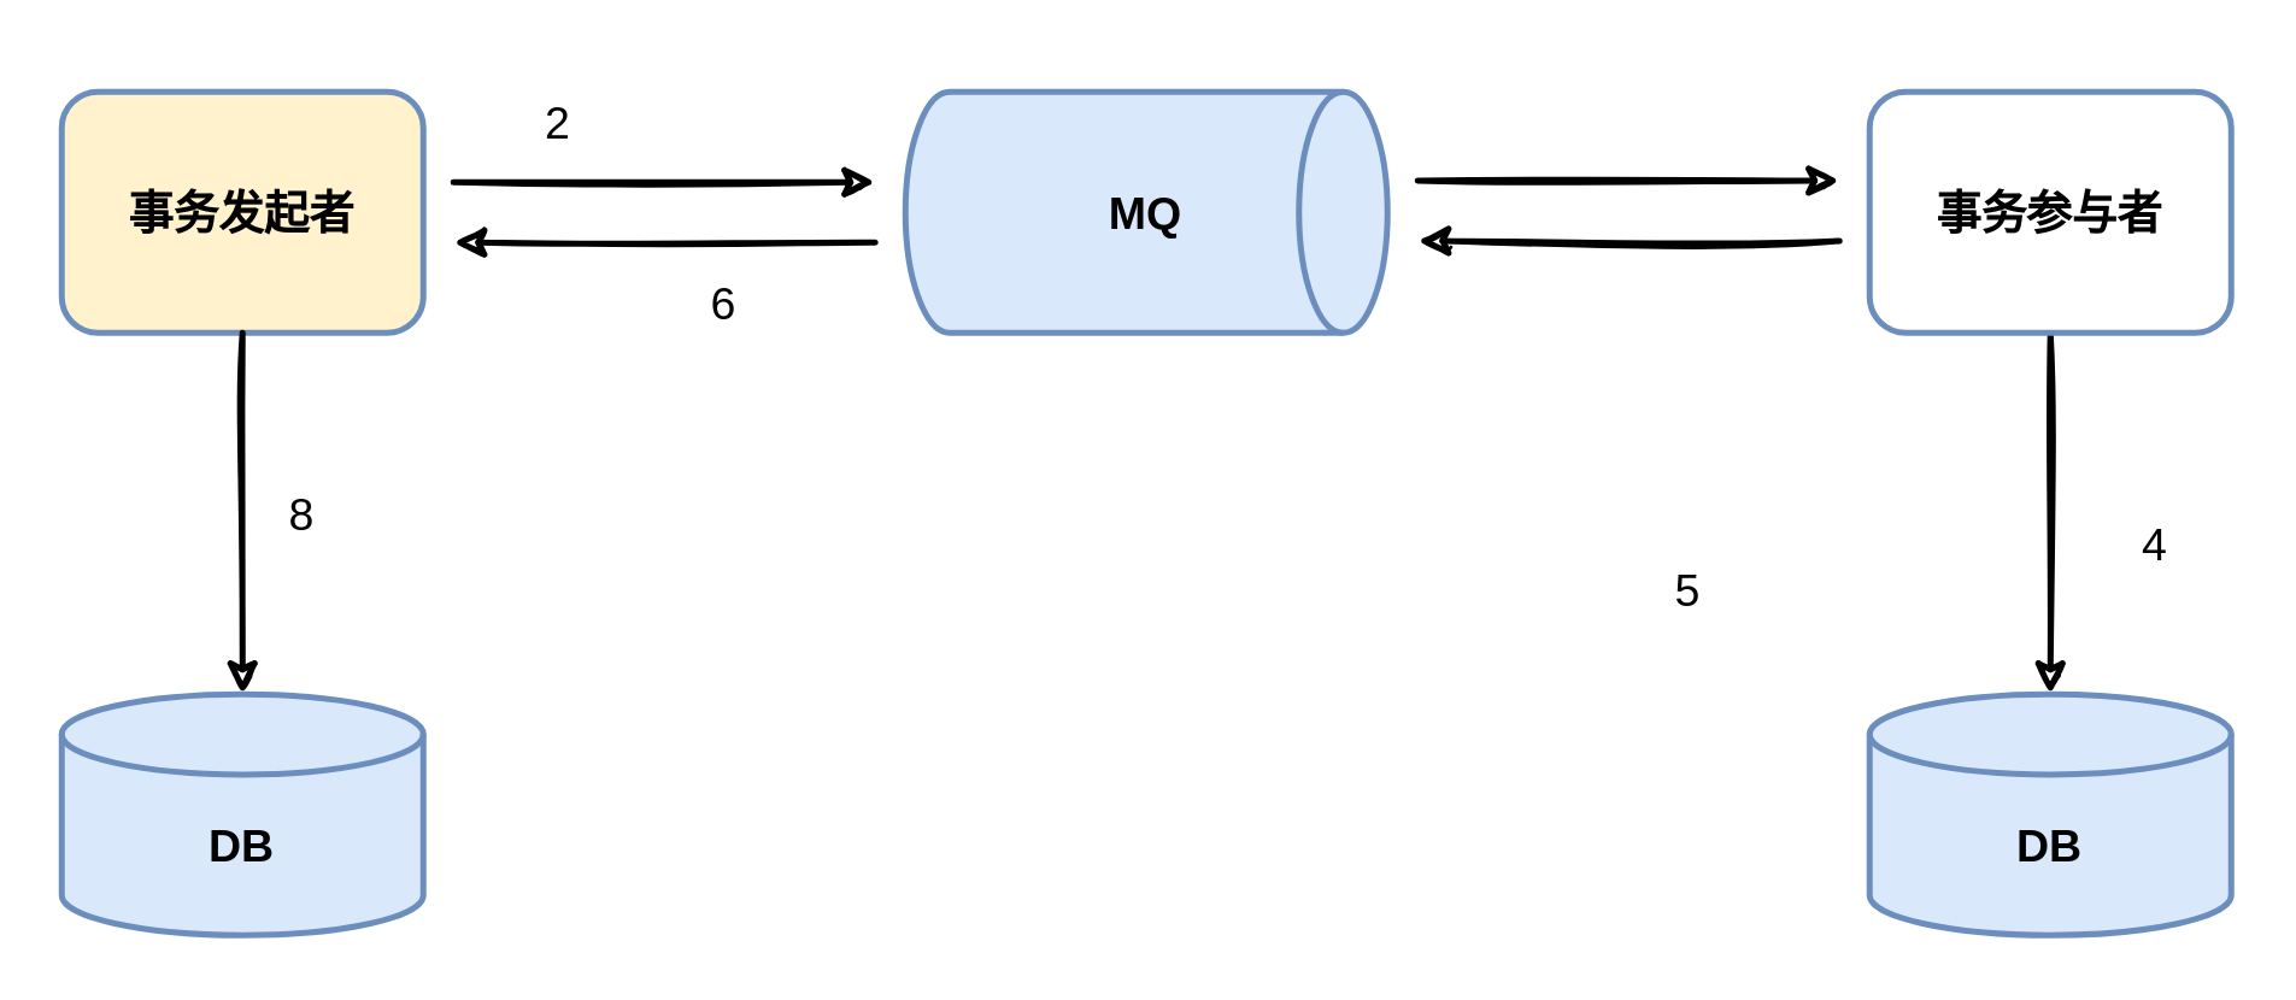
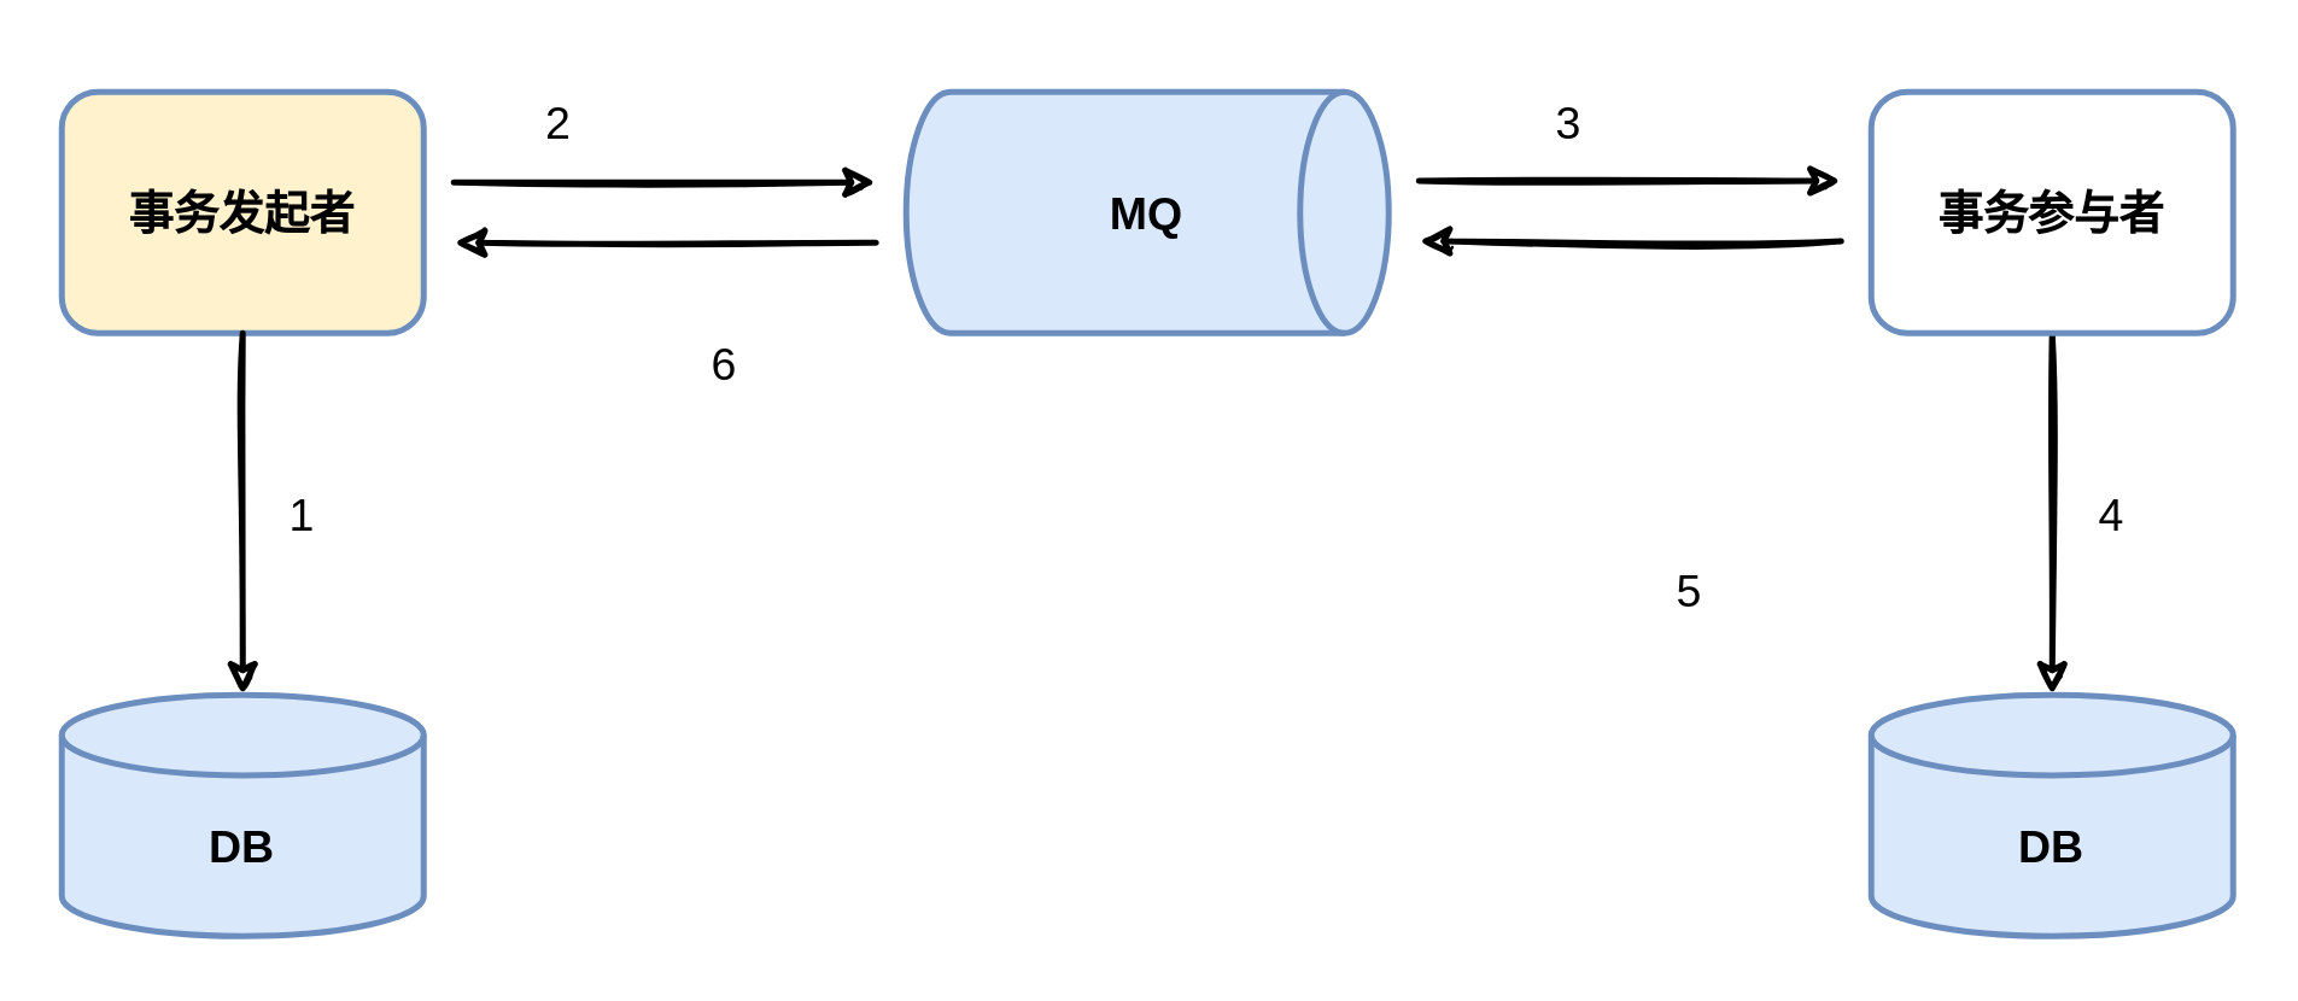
+ <mxCell id="13" value="3" style="text;html=1;strokeColor=none;fillColor=none;align=center;verticalAlign=middle;whiteSpace=wrap;rounded=0;fontSize=15;" vertex="1" parent="1"><mxGeometry x="500" y="20" width="40" height="40" as="geometry" /></mxCell>
- <mxCell id="18" value="6" style="text;html=1;strokeColor=none;fillColor=none;align=center;verticalAlign=middle;whiteSpace=wrap;rounded=0;fontSize=15;" vertex="1" parent="1"><mxGeometry x="220" y="80" width="40" height="40" as="geometry" /></mxCell>
+ <mxCell id="18" value="6" style="text;html=1;strokeColor=none;fillColor=none;align=center;verticalAlign=middle;whiteSpace=wrap;rounded=0;fontSize=15;" vertex="1" parent="1"><mxGeometry x="220" y="100" width="40" height="40" as="geometry" /></mxCell>
- <mxCell id="16" value="8" style="text;html=1;strokeColor=none;fillColor=none;align=center;verticalAlign=middle;whiteSpace=wrap;rounded=0;fontSize=15;" vertex="1" parent="1"><mxGeometry x="80" y="150" width="40" height="40" as="geometry" /></mxCell>
+ <mxCell id="16" value="1" style="text;html=1;strokeColor=none;fillColor=none;align=center;verticalAlign=middle;whiteSpace=wrap;rounded=0;fontSize=15;" vertex="1" parent="1"><mxGeometry x="80" y="150" width="40" height="40" as="geometry" /></mxCell>
- <mxCell id="17" value="4" style="text;html=1;strokeColor=none;fillColor=none;align=center;verticalAlign=middle;whiteSpace=wrap;rounded=0;fontSize=15;" vertex="1" parent="1"><mxGeometry x="695" y="160" width="40" height="40" as="geometry" /></mxCell>
+ <mxCell id="17" value="4" style="text;html=1;strokeColor=none;fillColor=none;align=center;verticalAlign=middle;whiteSpace=wrap;rounded=0;fontSize=15;" vertex="1" parent="1"><mxGeometry x="680" y="150" width="40" height="40" as="geometry" /></mxCell>
